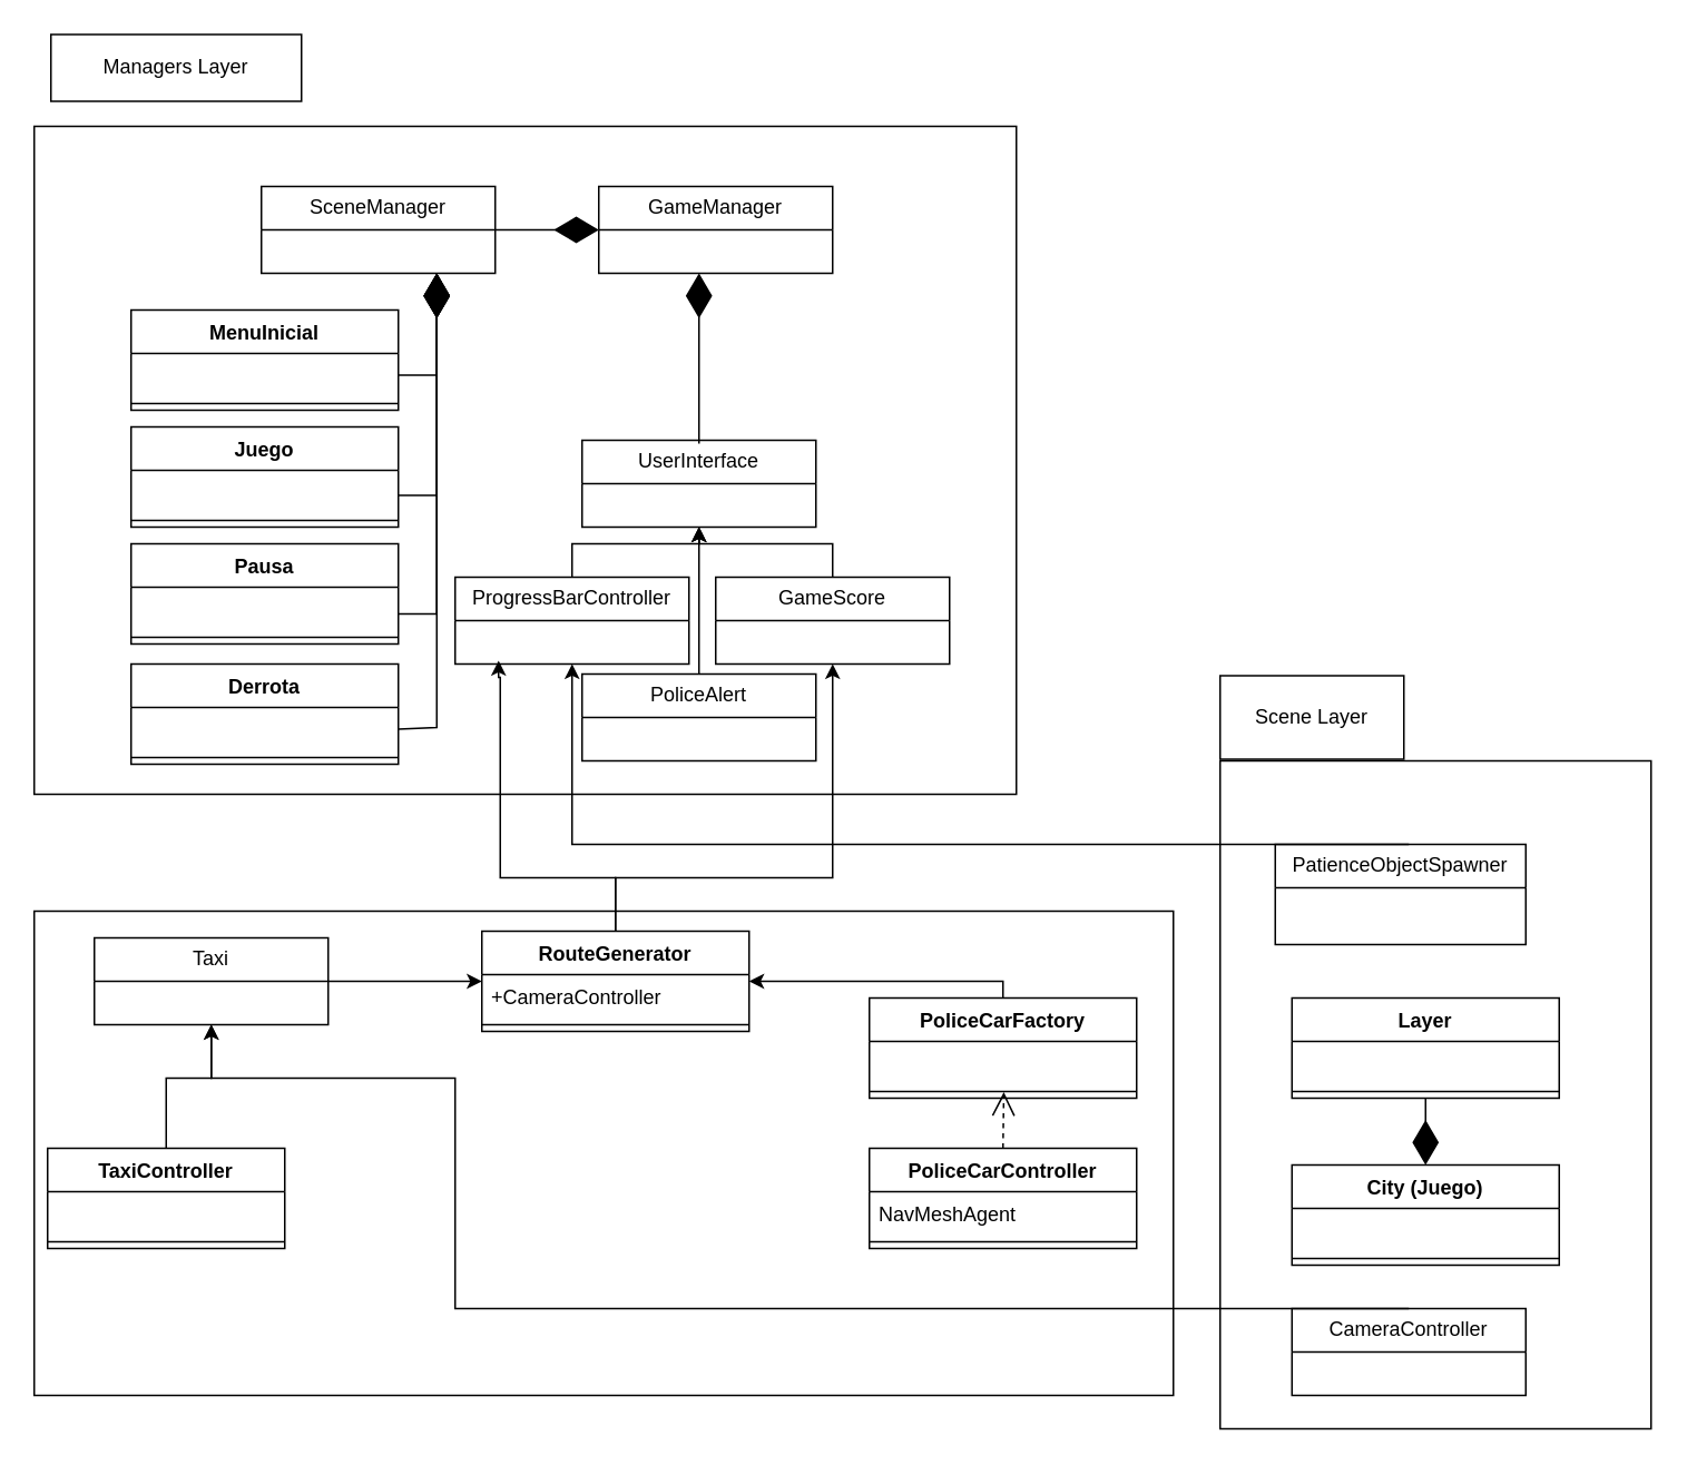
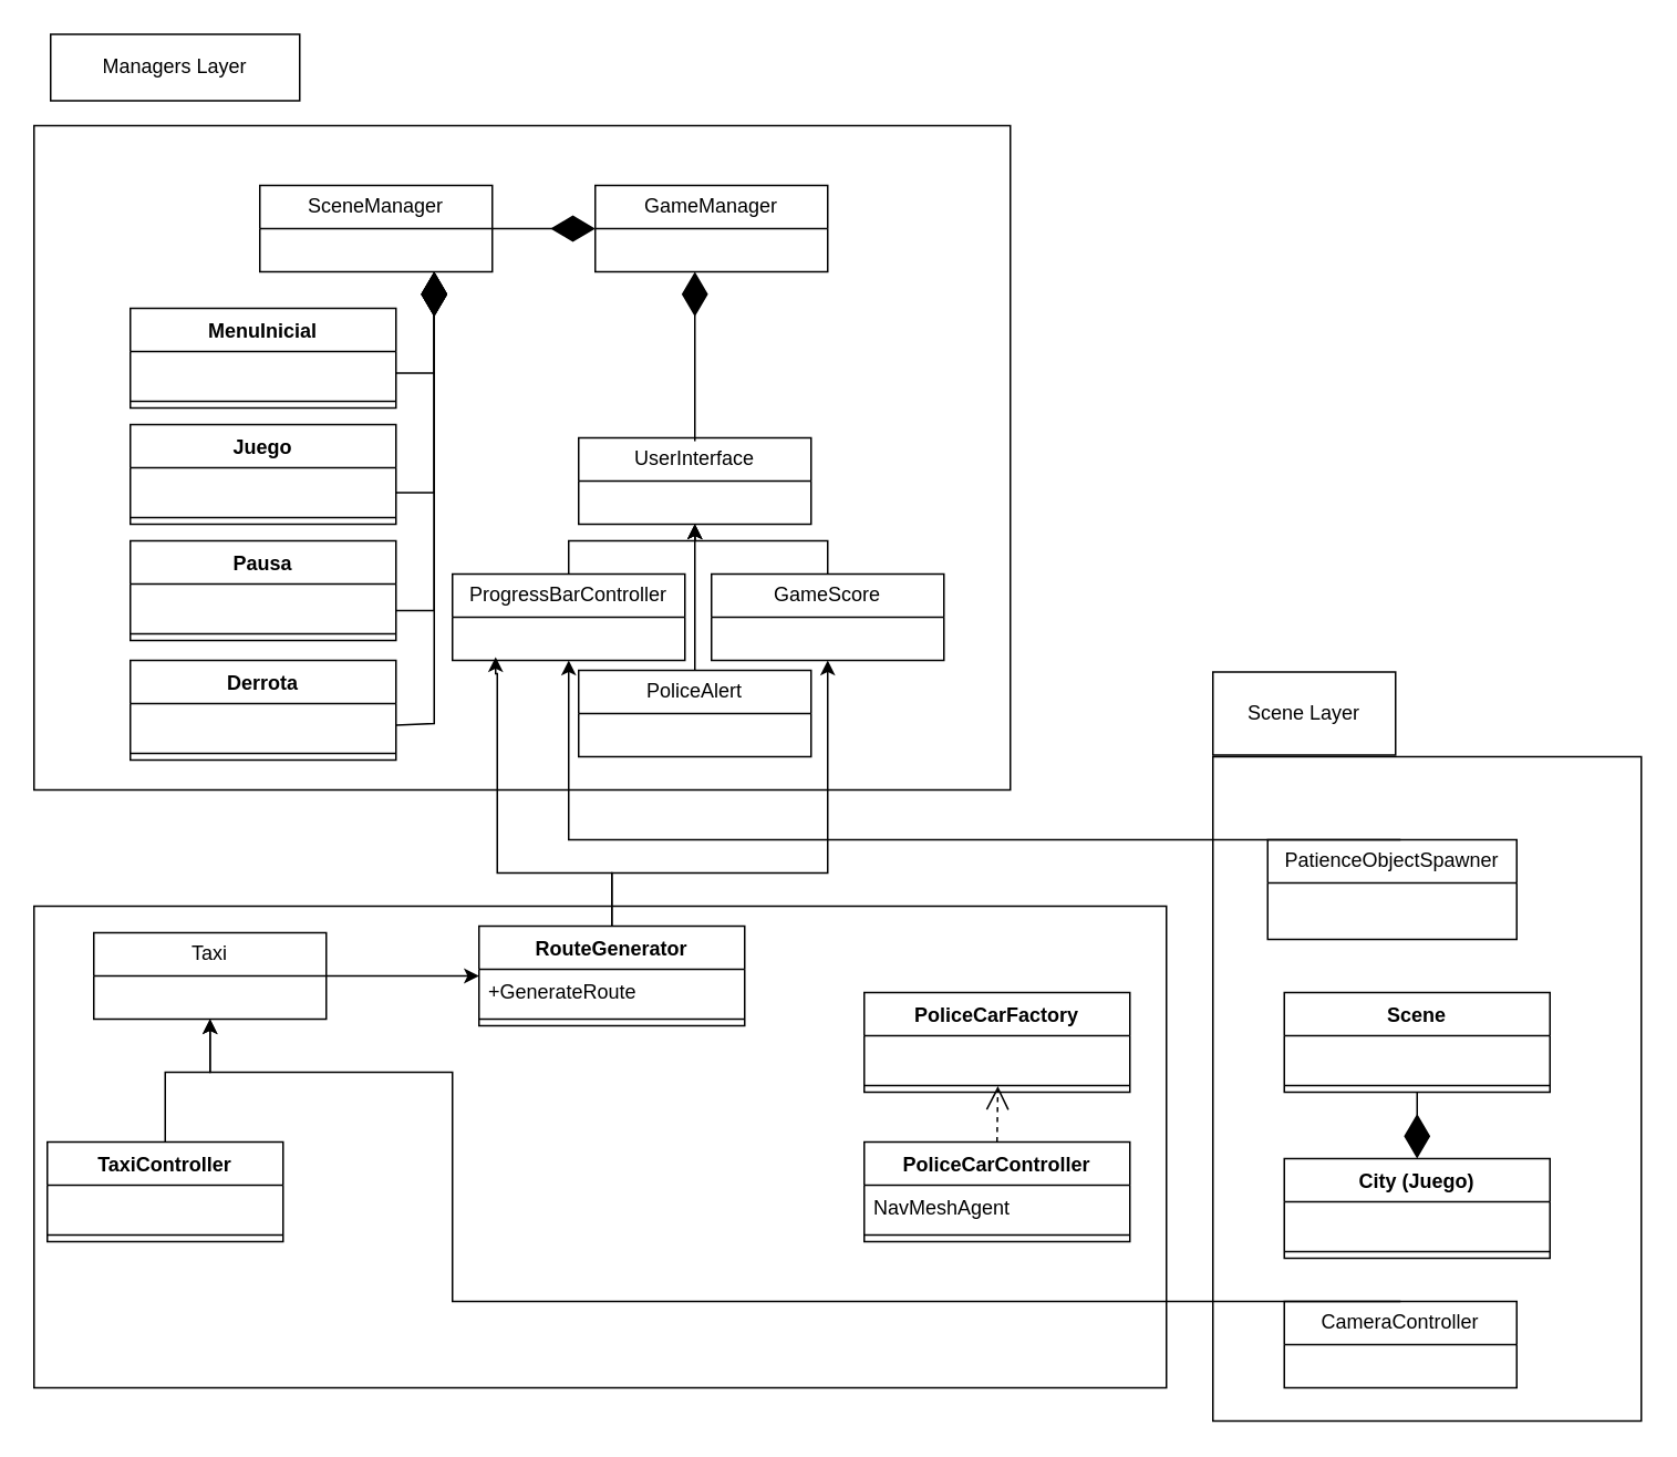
- <mxCell id="43" style="edgeStyle=orthogonalEdgeStyle;rounded=0;orthogonalLoop=1;jettySize=auto;html=1;exitX=0.5;exitY=0;exitDx=0;exitDy=0;entryX=1;entryY=0.5;entryDx=0;entryDy=0;" parent="1" source="44" target="56" edge="1"><mxGeometry relative="1" as="geometry"><Array as="points"><mxPoint x="600" y="587" /></Array></mxGeometry></mxCell>
- <mxCell id="57" value="+CameraController" style="text;strokeColor=none;fillColor=none;align=left;verticalAlign=top;spacingLeft=4;spacingRight=4;overflow=hidden;rotatable=0;points=[[0,0.5],[1,0.5]];portConstraint=eastwest;whiteSpace=wrap;html=1;" parent="56" vertex="1"><mxGeometry y="26" width="160" height="26" as="geometry" /></mxCell>
+ <mxCell id="57" value="+GenerateRoute" style="text;strokeColor=none;fillColor=none;align=left;verticalAlign=top;spacingLeft=4;spacingRight=4;overflow=hidden;rotatable=0;points=[[0,0.5],[1,0.5]];portConstraint=eastwest;whiteSpace=wrap;html=1;" parent="56" vertex="1"><mxGeometry y="26" width="160" height="26" as="geometry" /></mxCell>
- <mxCell id="29" value="Layer" style="swimlane;fontStyle=1;align=center;verticalAlign=top;childLayout=stackLayout;horizontal=1;startSize=26;horizontalStack=0;resizeParent=1;resizeParentMax=0;resizeLast=0;collapsible=1;marginBottom=0;whiteSpace=wrap;html=1;" parent="1" vertex="1"><mxGeometry x="773" y="597" width="160" height="60" as="geometry" /></mxCell>
+ <mxCell id="29" value="Scene" style="swimlane;fontStyle=1;align=center;verticalAlign=top;childLayout=stackLayout;horizontal=1;startSize=26;horizontalStack=0;resizeParent=1;resizeParentMax=0;resizeLast=0;collapsible=1;marginBottom=0;whiteSpace=wrap;html=1;" parent="1" vertex="1"><mxGeometry x="773" y="597" width="160" height="60" as="geometry" /></mxCell>
